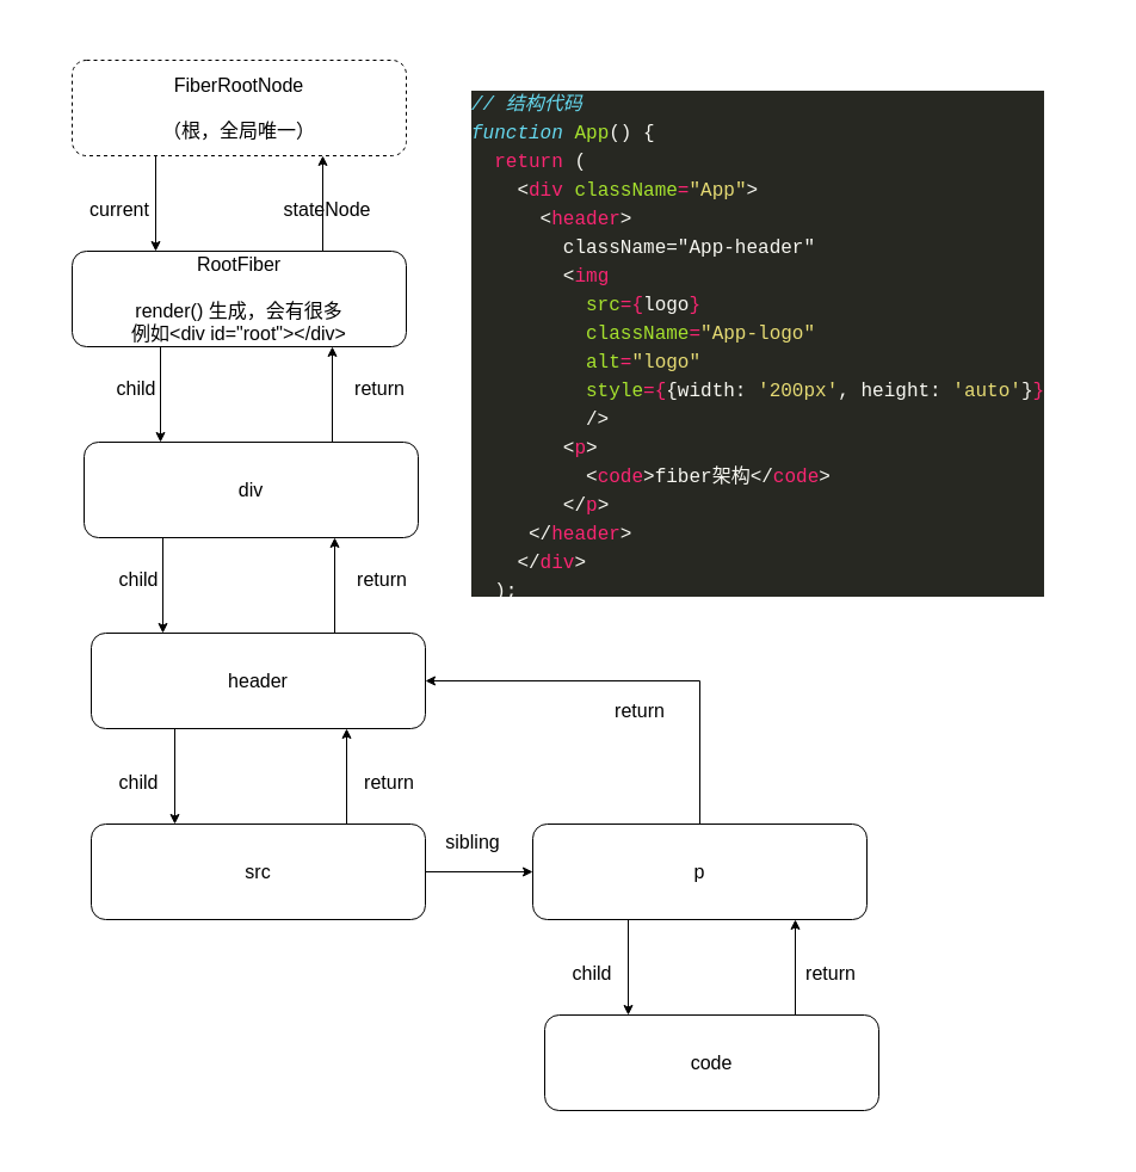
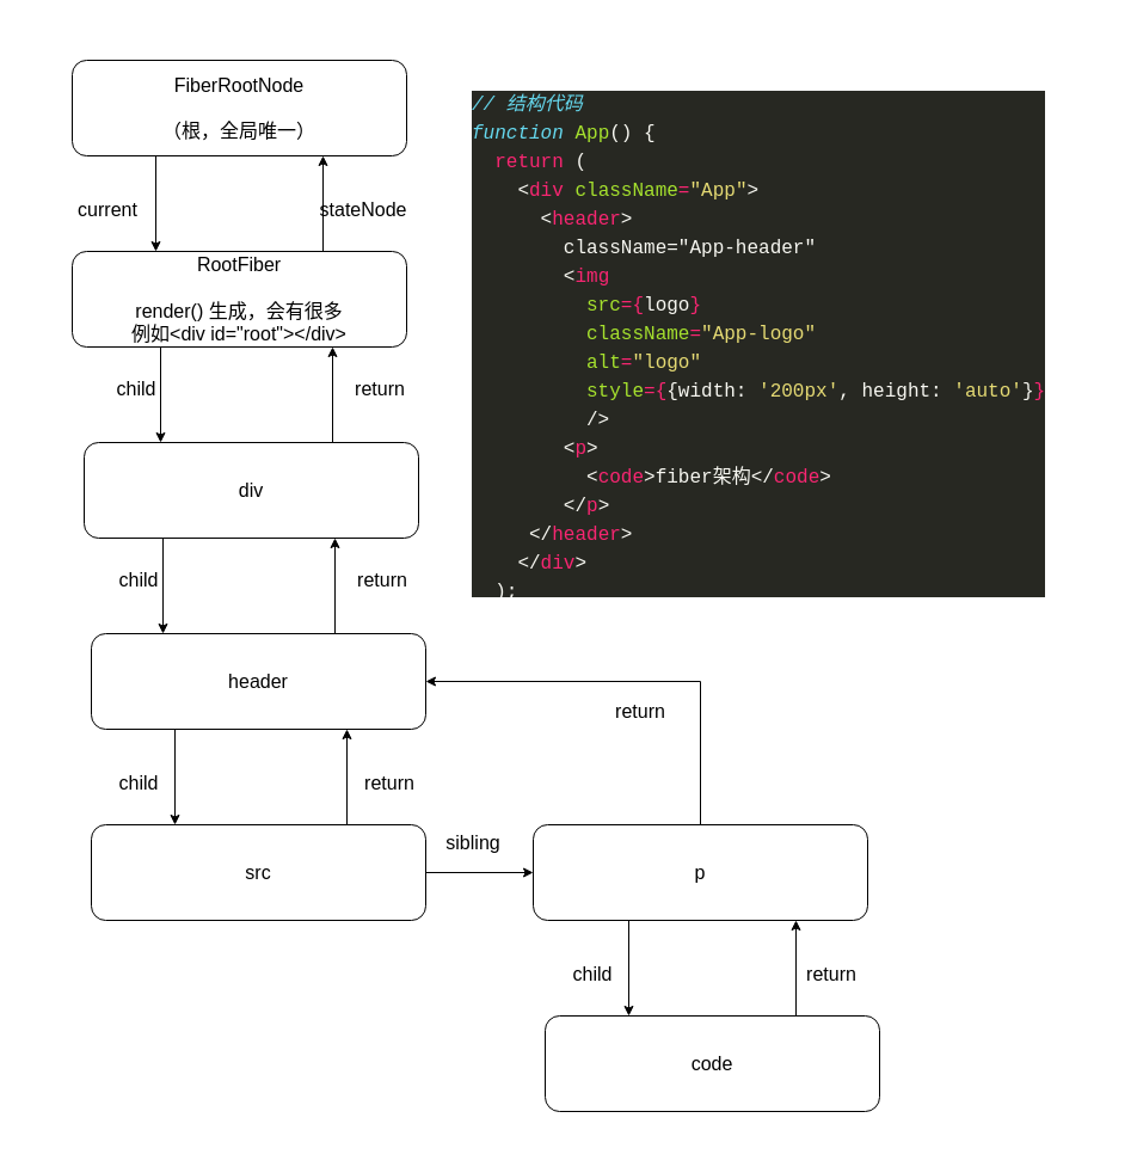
- <mxCell id="3" value="FiberRootNode&lt;br style=&quot;font-size: 16px;&quot;&gt;&lt;br style=&quot;font-size: 16px;&quot;&gt;（根，全局唯一）" style="rounded=1;whiteSpace=wrap;html=1;fontSize=16;dashed=1;" parent="1" vertex="1"><mxGeometry x="60" y="50" width="280" height="80" as="geometry" /></mxCell>
+ <mxCell id="3" value="FiberRootNode&lt;br style=&quot;font-size: 16px;&quot;&gt;&lt;br style=&quot;font-size: 16px;&quot;&gt;（根，全局唯一）" style="rounded=1;whiteSpace=wrap;html=1;fontSize=16;" parent="1" vertex="1"><mxGeometry x="60" y="50" width="280" height="80" as="geometry" /></mxCell>
- <mxCell id="6" value="current" style="text;html=1;strokeColor=none;fillColor=none;align=center;verticalAlign=middle;whiteSpace=wrap;rounded=0;fontSize=16;" parent="1" vertex="1"><mxGeometry x="70" y="160" width="60" height="30" as="geometry" /></mxCell>
+ <mxCell id="6" value="current" style="text;html=1;strokeColor=none;fillColor=none;align=center;verticalAlign=middle;whiteSpace=wrap;rounded=0;fontSize=16;" parent="1" vertex="1"><mxGeometry x="60" y="160" width="60" height="30" as="geometry" /></mxCell>
- <mxCell id="8" value="stateNode" style="text;html=1;strokeColor=none;fillColor=none;align=center;verticalAlign=middle;whiteSpace=wrap;rounded=0;fontSize=16;" parent="1" vertex="1"><mxGeometry x="244" y="160" width="60" height="30" as="geometry" /></mxCell>
+ <mxCell id="8" value="stateNode" style="text;html=1;strokeColor=none;fillColor=none;align=center;verticalAlign=middle;whiteSpace=wrap;rounded=0;fontSize=16;" parent="1" vertex="1"><mxGeometry x="274" y="160" width="60" height="30" as="geometry" /></mxCell>
